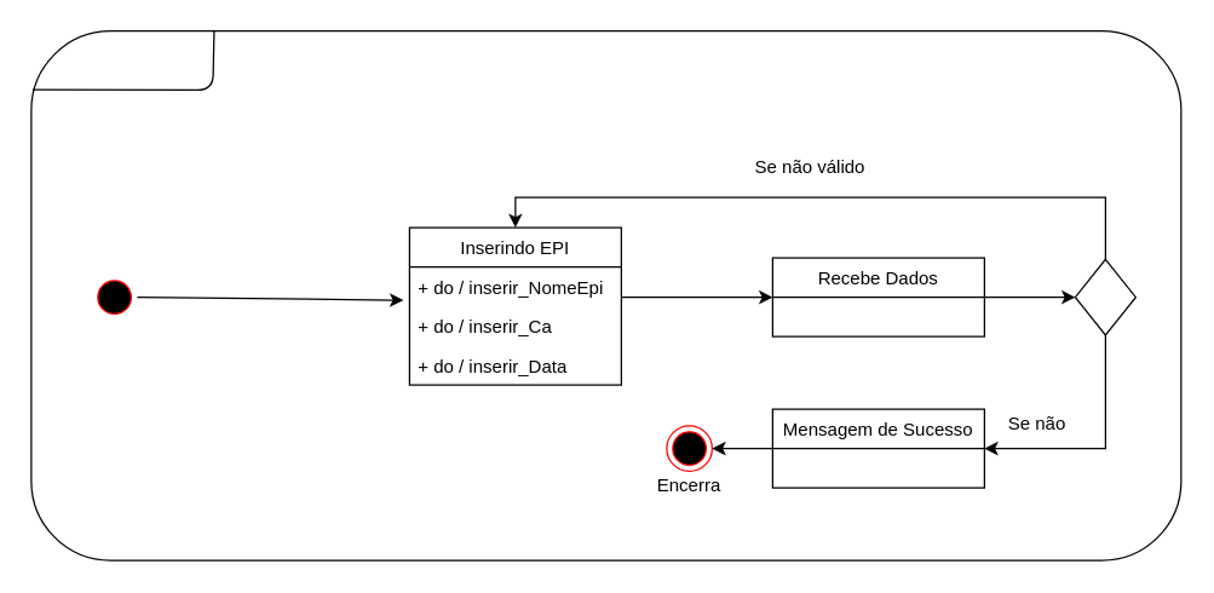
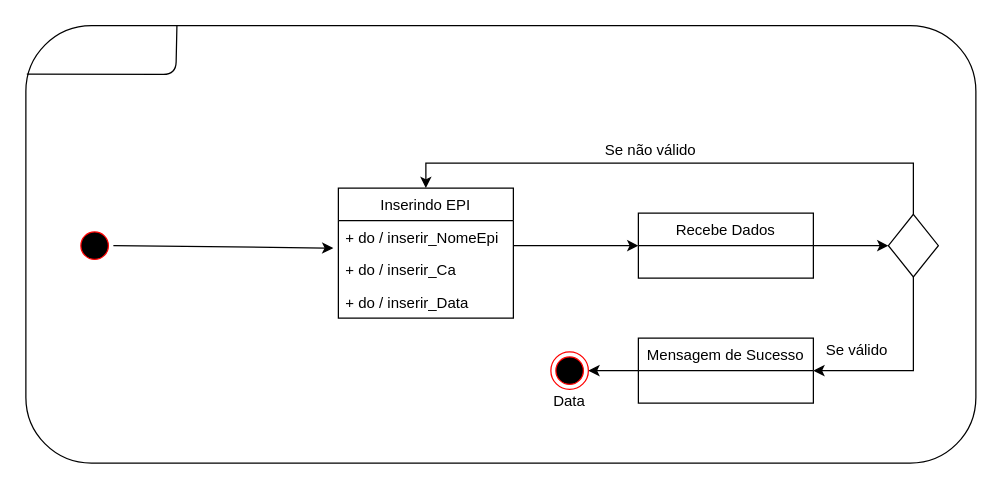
- <mxCell id="16" value="Se não válido" style="text;html=1;strokeColor=none;fillColor=none;align=center;verticalAlign=middle;whiteSpace=wrap;rounded=0;" vertex="1" parent="1"><mxGeometry x="460" y="100" width="150" height="20" as="geometry" /></mxCell>
+ <mxCell id="16" value="Se não válido" style="text;html=1;strokeColor=none;fillColor=none;align=center;verticalAlign=middle;whiteSpace=wrap;rounded=0;" vertex="1" parent="1"><mxGeometry x="445" y="110" width="150" height="20" as="geometry" /></mxCell>
- <mxCell id="21" value="Se não" style="text;html=1;strokeColor=none;fillColor=none;align=center;verticalAlign=middle;whiteSpace=wrap;rounded=0;" vertex="1" parent="1"><mxGeometry x="610" y="270" width="150" height="20" as="geometry" /></mxCell>
+ <mxCell id="21" value="Se válido" style="text;html=1;strokeColor=none;fillColor=none;align=center;verticalAlign=middle;whiteSpace=wrap;rounded=0;" vertex="1" parent="1"><mxGeometry x="610" y="270" width="150" height="20" as="geometry" /></mxCell>
- <mxCell id="20" value="Encerra" style="text;html=1;strokeColor=none;fillColor=none;align=center;verticalAlign=middle;whiteSpace=wrap;rounded=0;" vertex="1" parent="1"><mxGeometry x="380" y="311" width="150" height="20" as="geometry" /></mxCell>
+ <mxCell id="20" value="Data" style="text;html=1;strokeColor=none;fillColor=none;align=center;verticalAlign=middle;whiteSpace=wrap;rounded=0;" vertex="1" parent="1"><mxGeometry x="380" y="311" width="150" height="20" as="geometry" /></mxCell>
